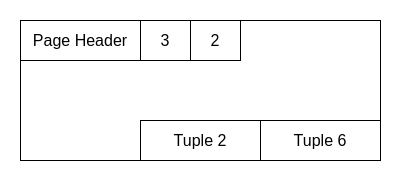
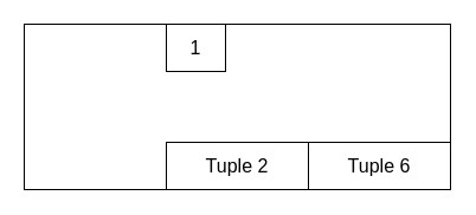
- <mxCell id="3" value="Page Header" style="rounded=0;whiteSpace=wrap;html=1;fontSize=16;" vertex="1" parent="1"><mxGeometry x="20" y="20" width="120" height="40" as="geometry" /></mxCell>
- <mxCell id="4" value="3" style="rounded=0;whiteSpace=wrap;html=1;fontSize=16;" vertex="1" parent="1"><mxGeometry x="140" y="20" width="50" height="40" as="geometry" /></mxCell>
+ <mxCell id="4" value="1" style="rounded=0;whiteSpace=wrap;html=1;fontSize=16;" vertex="1" parent="1"><mxGeometry x="140" y="20" width="50" height="40" as="geometry" /></mxCell>
- <mxCell id="5" value="2" style="rounded=0;whiteSpace=wrap;html=1;fontSize=16;" vertex="1" parent="1"><mxGeometry x="190" y="20" width="50" height="40" as="geometry" /></mxCell>
